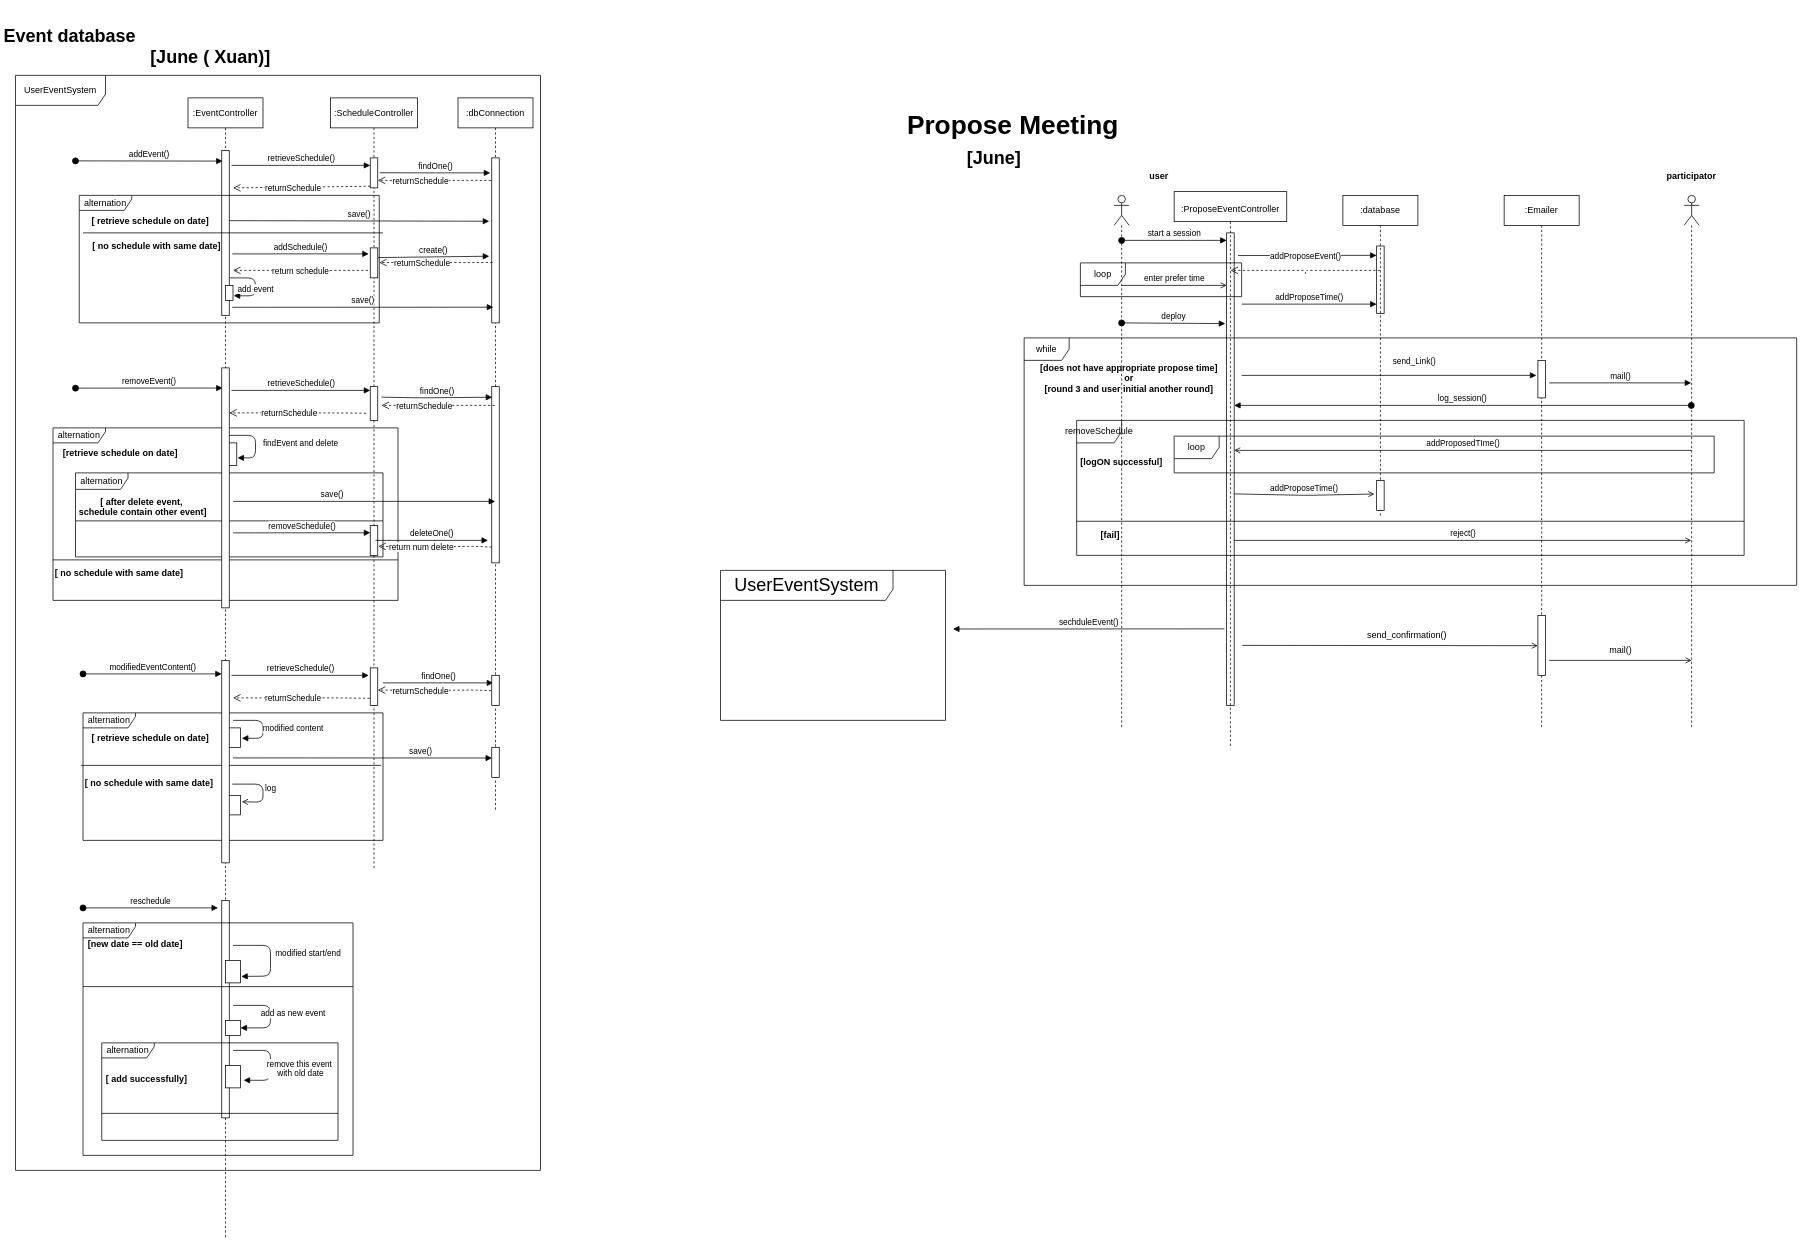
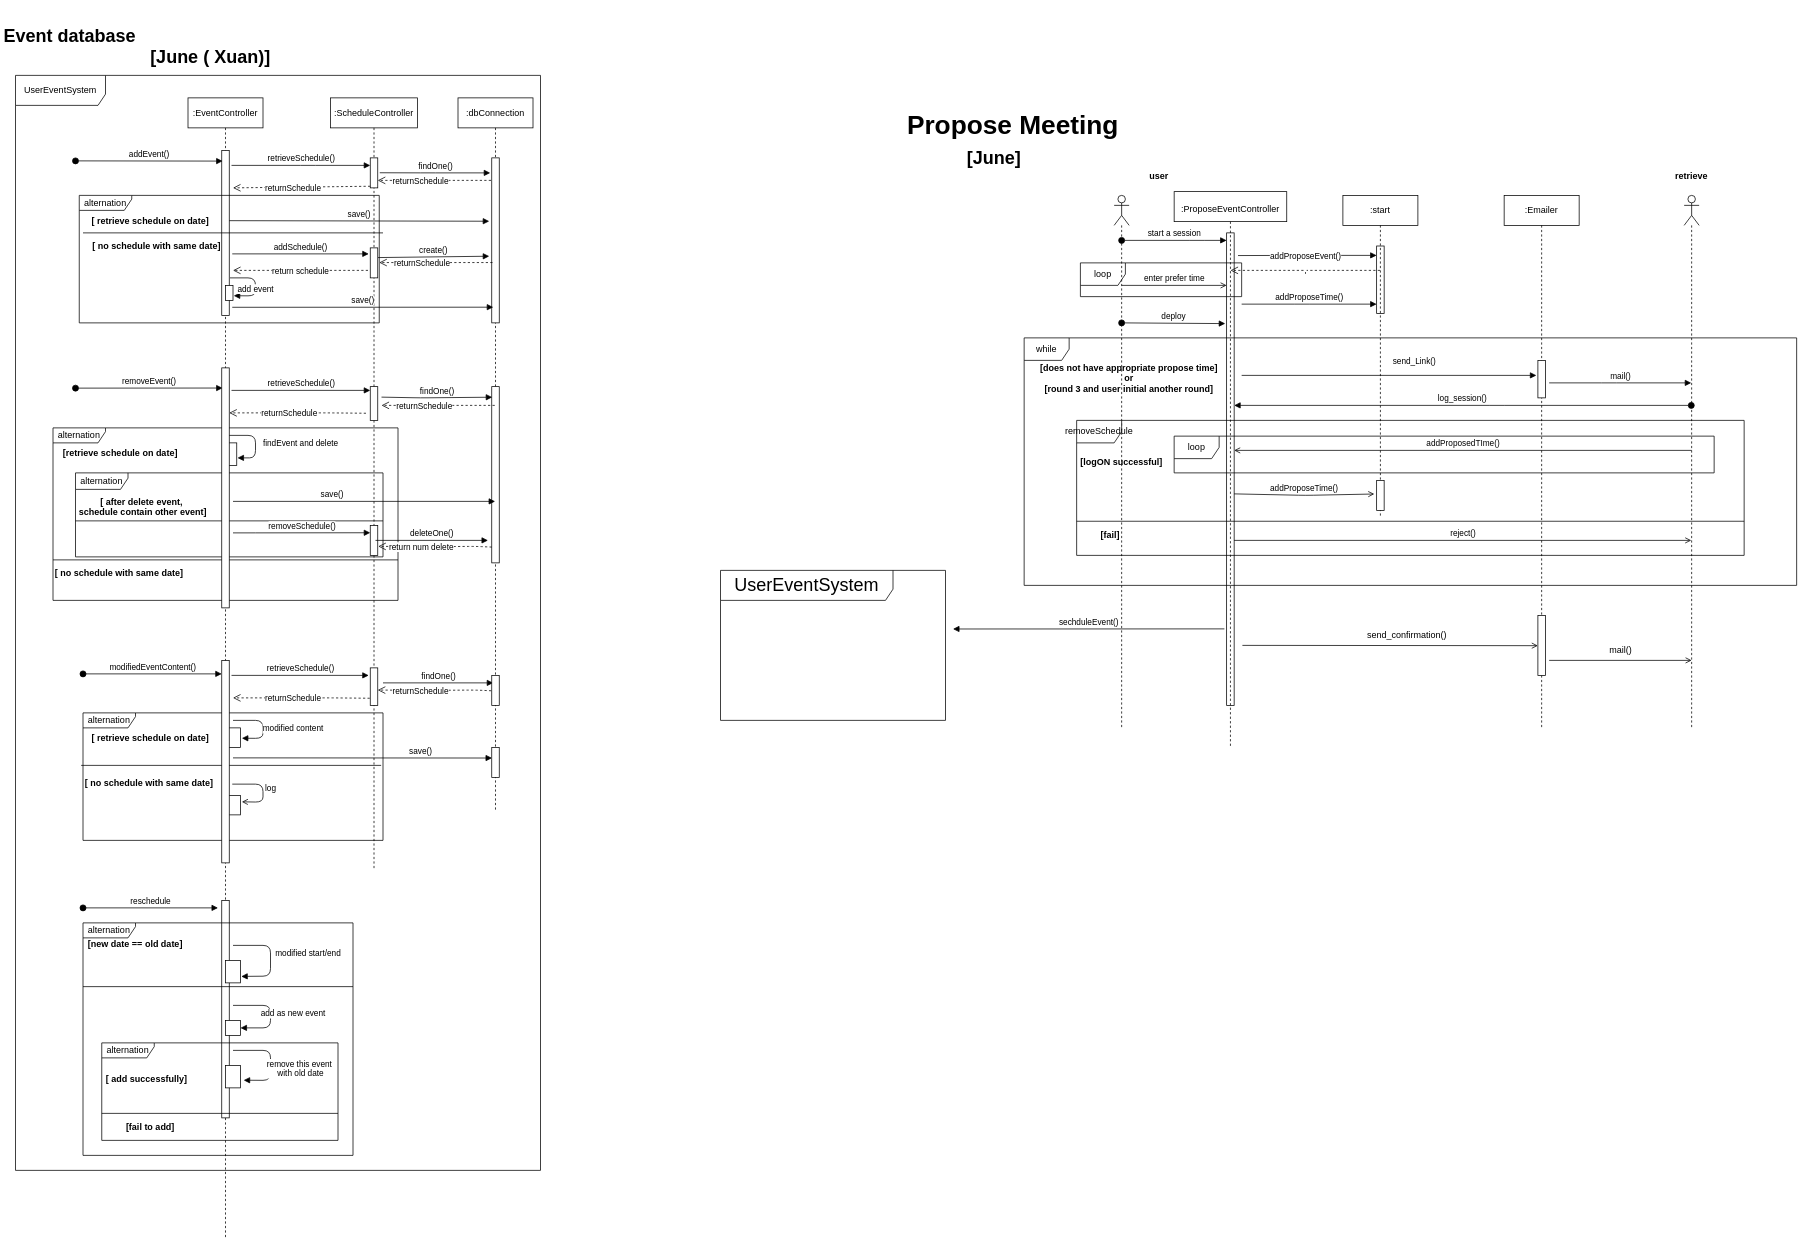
- <mxCell id="105" value="participator" style="text;align=center;fontStyle=1;verticalAlign=middle;spacingLeft=3;spacingRight=3;strokeColor=none;rotatable=0;points=[[0,0.5],[1,0.5]];portConstraint=eastwest;" vertex="1" parent="1"><mxGeometry x="2214.86" y="220" width="80" height="26" as="geometry" /></mxCell>
+ <mxCell id="105" value="retrieve" style="text;align=center;fontStyle=1;verticalAlign=middle;spacingLeft=3;spacingRight=3;strokeColor=none;rotatable=0;points=[[0,0.5],[1,0.5]];portConstraint=eastwest;" vertex="1" parent="1"><mxGeometry x="2214.86" y="220" width="80" height="26" as="geometry" /></mxCell>
- <mxCell id="96" value=":database" style="shape=umlLifeline;perimeter=lifelinePerimeter;whiteSpace=wrap;html=1;container=1;collapsible=0;recursiveResize=0;outlineConnect=0;" vertex="1" parent="1"><mxGeometry x="1789.86" y="260" width="100" height="430" as="geometry" /></mxCell>
+ <mxCell id="96" value=":start" style="shape=umlLifeline;perimeter=lifelinePerimeter;whiteSpace=wrap;html=1;container=1;collapsible=0;recursiveResize=0;outlineConnect=0;" vertex="1" parent="1"><mxGeometry x="1789.86" y="260" width="100" height="430" as="geometry" /></mxCell>
+ <mxCell id="72" value="[fail to add]" style="text;align=center;fontStyle=1;verticalAlign=middle;spacingLeft=3;spacingRight=3;strokeColor=none;rotatable=0;points=[[0,0.5],[1,0.5]];portConstraint=eastwest;" vertex="1" parent="1"><mxGeometry x="160" y="1488" width="80" height="26" as="geometry" /></mxCell>
